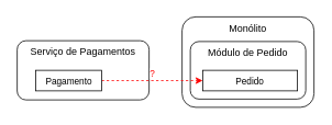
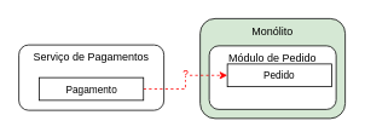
- <mxCell id="3" value="Monólito" style="rounded=1;whiteSpace=wrap;html=1;verticalAlign=top;" parent="1" vertex="1"><mxGeometry x="220" y="20" width="160" height="110" as="geometry" /></mxCell>
+ <mxCell id="3" value="Monólito" style="rounded=1;whiteSpace=wrap;html=1;verticalAlign=top;fillColor=#d5e8d4;" parent="1" vertex="1"><mxGeometry x="220" y="20" width="160" height="110" as="geometry" /></mxCell>
- <mxCell id="7" value="Pagamento" style="rounded=0;whiteSpace=wrap;html=1;fontSize=11;align=center;" vertex="1" parent="1"><mxGeometry x="42.5" y="85" width="80" height="25" as="geometry" /></mxCell>
+ <mxCell id="7" value="Pagamento" style="rounded=0;whiteSpace=wrap;html=1;fontSize=11;align=center;" vertex="1" parent="1"><mxGeometry x="42.5" y="85" width="115" height="25" as="geometry" /></mxCell>
- <mxCell id="5" value="Pedido" style="rounded=0;whiteSpace=wrap;html=1;fontSize=11;align=center;" vertex="1" parent="1"><mxGeometry x="245" y="85" width="115" height="25" as="geometry" /></mxCell>
+ <mxCell id="5" value="Pedido" style="rounded=0;whiteSpace=wrap;html=1;fontSize=11;align=center;" vertex="1" parent="1"><mxGeometry x="250" y="70" width="115" height="25" as="geometry" /></mxCell>
